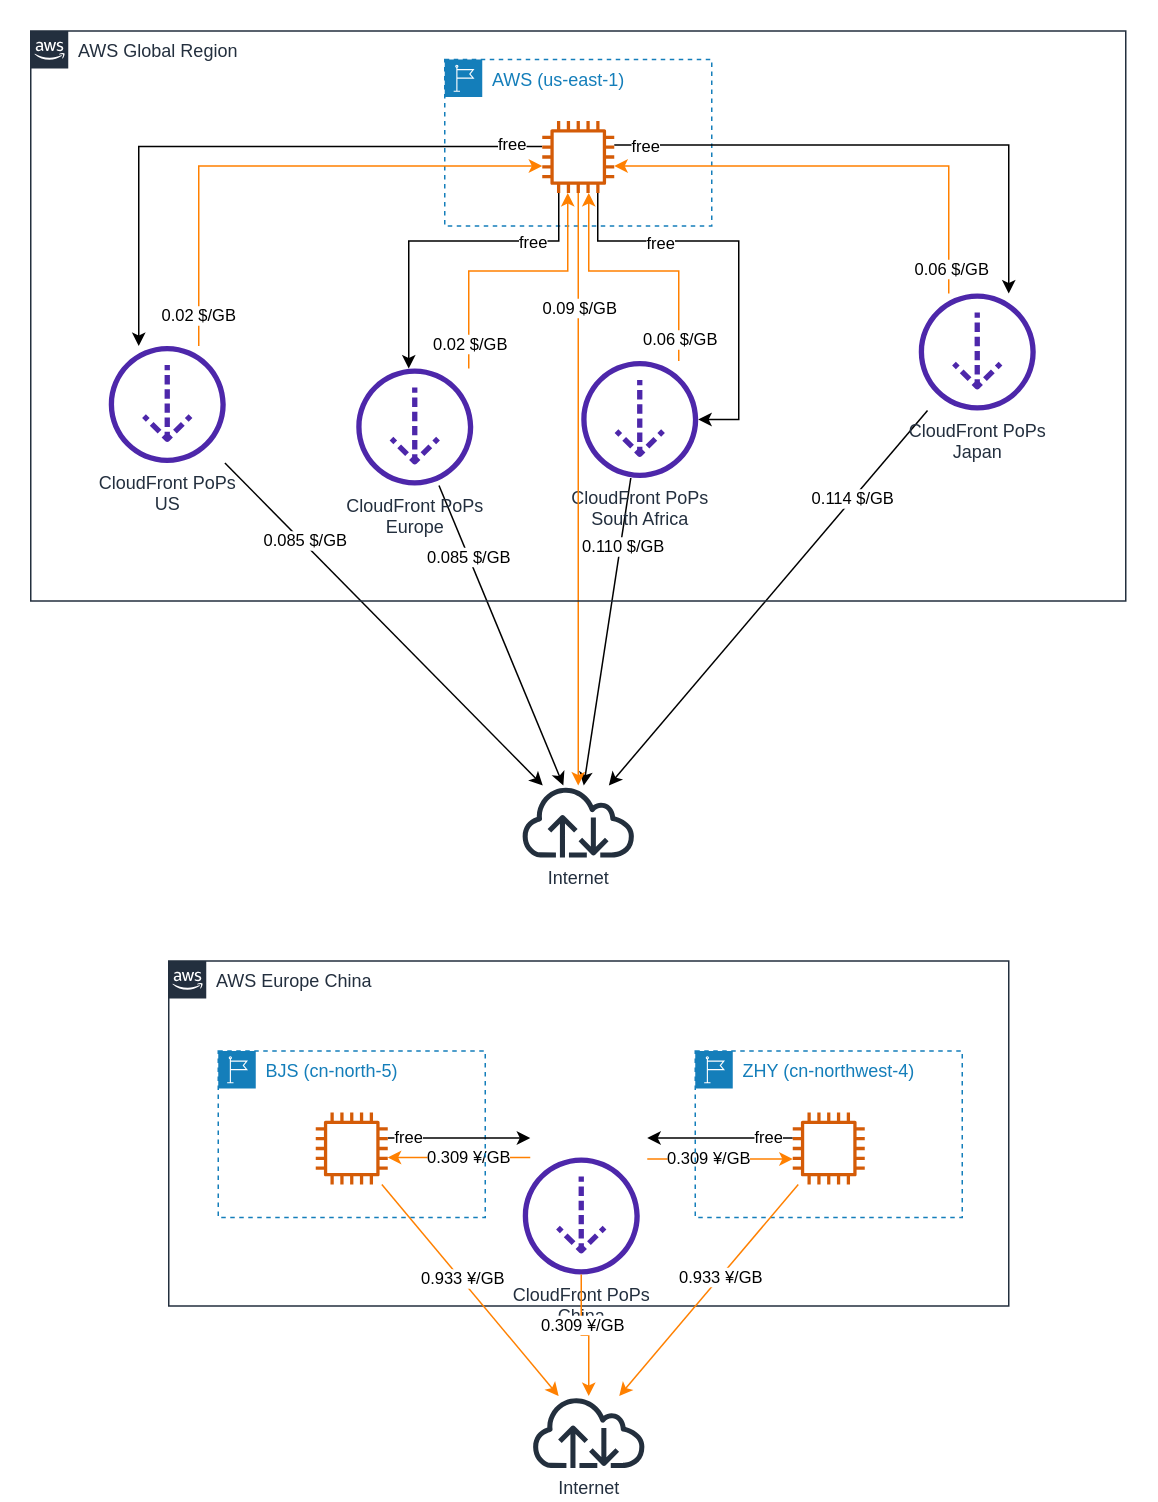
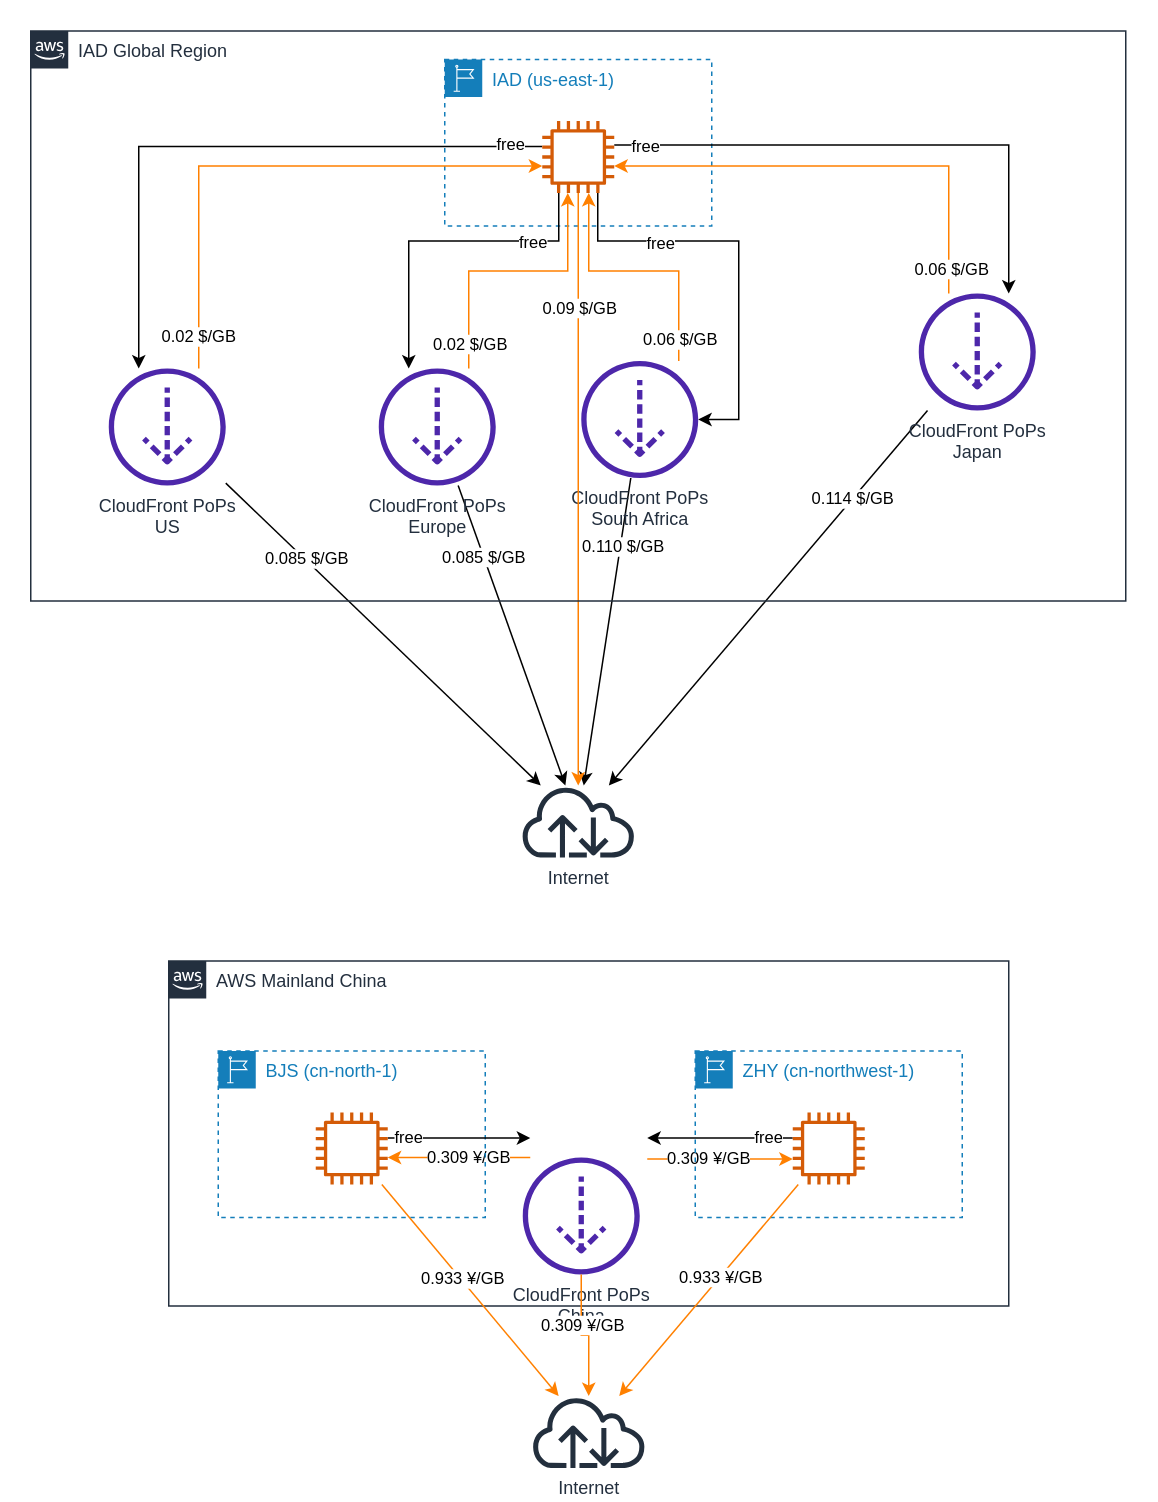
- <mxCell id="45" value="AWS Global Region" style="points=[[0,0],[0.25,0],[0.5,0],[0.75,0],[1,0],[1,0.25],[1,0.5],[1,0.75],[1,1],[0.75,1],[0.5,1],[0.25,1],[0,1],[0,0.75],[0,0.5],[0,0.25]];outlineConnect=0;gradientColor=none;html=1;whiteSpace=wrap;fontSize=12;fontStyle=0;container=1;pointerEvents=0;collapsible=0;recursiveResize=0;shape=mxgraph.aws4.group;grIcon=mxgraph.aws4.group_aws_cloud_alt;strokeColor=#232F3E;fillColor=none;verticalAlign=top;align=left;spacingLeft=30;fontColor=#232F3E;dashed=0;" parent="1" vertex="1"><mxGeometry x="20" y="20" width="730" height="380" as="geometry" /></mxCell>
+ <mxCell id="45" value="IAD Global Region" style="points=[[0,0],[0.25,0],[0.5,0],[0.75,0],[1,0],[1,0.25],[1,0.5],[1,0.75],[1,1],[0.75,1],[0.5,1],[0.25,1],[0,1],[0,0.75],[0,0.5],[0,0.25]];outlineConnect=0;gradientColor=none;html=1;whiteSpace=wrap;fontSize=12;fontStyle=0;container=1;pointerEvents=0;collapsible=0;recursiveResize=0;shape=mxgraph.aws4.group;grIcon=mxgraph.aws4.group_aws_cloud_alt;strokeColor=#232F3E;fillColor=none;verticalAlign=top;align=left;spacingLeft=30;fontColor=#232F3E;dashed=0;" parent="1" vertex="1"><mxGeometry x="20" y="20" width="730" height="380" as="geometry" /></mxCell>
- <mxCell id="12" value="AWS (us-east-1)" style="points=[[0,0],[0.25,0],[0.5,0],[0.75,0],[1,0],[1,0.25],[1,0.5],[1,0.75],[1,1],[0.75,1],[0.5,1],[0.25,1],[0,1],[0,0.75],[0,0.5],[0,0.25]];outlineConnect=0;gradientColor=none;html=1;whiteSpace=wrap;fontSize=12;fontStyle=0;container=1;pointerEvents=0;collapsible=0;recursiveResize=0;shape=mxgraph.aws4.group;grIcon=mxgraph.aws4.group_region;strokeColor=#147EBA;fillColor=none;verticalAlign=top;align=left;spacingLeft=30;fontColor=#147EBA;dashed=1;" parent="1" vertex="1"><mxGeometry x="296" y="39" width="178" height="111" as="geometry" /></mxCell>
+ <mxCell id="12" value="IAD (us-east-1)" style="points=[[0,0],[0.25,0],[0.5,0],[0.75,0],[1,0],[1,0.25],[1,0.5],[1,0.75],[1,1],[0.75,1],[0.5,1],[0.25,1],[0,1],[0,0.75],[0,0.5],[0,0.25]];outlineConnect=0;gradientColor=none;html=1;whiteSpace=wrap;fontSize=12;fontStyle=0;container=1;pointerEvents=0;collapsible=0;recursiveResize=0;shape=mxgraph.aws4.group;grIcon=mxgraph.aws4.group_region;strokeColor=#147EBA;fillColor=none;verticalAlign=top;align=left;spacingLeft=30;fontColor=#147EBA;dashed=1;" parent="1" vertex="1"><mxGeometry x="296" y="39" width="178" height="111" as="geometry" /></mxCell>
- <mxCell id="17" value="CloudFront PoPs&lt;br&gt;US" style="sketch=0;outlineConnect=0;fontColor=#232F3E;gradientColor=none;fillColor=#4D27AA;strokeColor=none;dashed=0;verticalLabelPosition=bottom;verticalAlign=top;align=center;html=1;fontSize=12;fontStyle=0;aspect=fixed;pointerEvents=1;shape=mxgraph.aws4.download_distribution;" parent="1" vertex="1"><mxGeometry x="72" y="230" width="78" height="78" as="geometry" /></mxCell>
+ <mxCell id="17" value="CloudFront PoPs&lt;br&gt;US" style="sketch=0;outlineConnect=0;fontColor=#232F3E;gradientColor=none;fillColor=#4D27AA;strokeColor=none;dashed=0;verticalLabelPosition=bottom;verticalAlign=top;align=center;html=1;fontSize=12;fontStyle=0;aspect=fixed;pointerEvents=1;shape=mxgraph.aws4.download_distribution;" parent="1" vertex="1"><mxGeometry x="72" y="245" width="78" height="78" as="geometry" /></mxCell>
- <mxCell id="22" value="CloudFront PoPs&lt;br&gt;Europe" style="sketch=0;outlineConnect=0;fontColor=#232F3E;gradientColor=none;fillColor=#4D27AA;strokeColor=none;dashed=0;verticalLabelPosition=bottom;verticalAlign=top;align=center;html=1;fontSize=12;fontStyle=0;aspect=fixed;pointerEvents=1;shape=mxgraph.aws4.download_distribution;" parent="1" vertex="1"><mxGeometry x="237" y="245" width="78" height="78" as="geometry" /></mxCell>
+ <mxCell id="22" value="CloudFront PoPs&lt;br&gt;Europe" style="sketch=0;outlineConnect=0;fontColor=#232F3E;gradientColor=none;fillColor=#4D27AA;strokeColor=none;dashed=0;verticalLabelPosition=bottom;verticalAlign=top;align=center;html=1;fontSize=12;fontStyle=0;aspect=fixed;pointerEvents=1;shape=mxgraph.aws4.download_distribution;" parent="1" vertex="1"><mxGeometry x="252" y="245" width="78" height="78" as="geometry" /></mxCell>
- <mxCell id="2" value="AWS Europe China" style="points=[[0,0],[0.25,0],[0.5,0],[0.75,0],[1,0],[1,0.25],[1,0.5],[1,0.75],[1,1],[0.75,1],[0.5,1],[0.25,1],[0,1],[0,0.75],[0,0.5],[0,0.25]];outlineConnect=0;gradientColor=none;html=1;whiteSpace=wrap;fontSize=12;fontStyle=0;container=1;pointerEvents=0;collapsible=0;recursiveResize=0;shape=mxgraph.aws4.group;grIcon=mxgraph.aws4.group_aws_cloud_alt;strokeColor=#232F3E;fillColor=none;verticalAlign=top;align=left;spacingLeft=30;fontColor=#232F3E;dashed=0;" parent="1" vertex="1"><mxGeometry x="112" y="640" width="560" height="230" as="geometry" /></mxCell>
+ <mxCell id="2" value="AWS Mainland China" style="points=[[0,0],[0.25,0],[0.5,0],[0.75,0],[1,0],[1,0.25],[1,0.5],[1,0.75],[1,1],[0.75,1],[0.5,1],[0.25,1],[0,1],[0,0.75],[0,0.5],[0,0.25]];outlineConnect=0;gradientColor=none;html=1;whiteSpace=wrap;fontSize=12;fontStyle=0;container=1;pointerEvents=0;collapsible=0;recursiveResize=0;shape=mxgraph.aws4.group;grIcon=mxgraph.aws4.group_aws_cloud_alt;strokeColor=#232F3E;fillColor=none;verticalAlign=top;align=left;spacingLeft=30;fontColor=#232F3E;dashed=0;" parent="1" vertex="1"><mxGeometry x="112" y="640" width="560" height="230" as="geometry" /></mxCell>
- <mxCell id="6" value="BJS (cn-north-5)" style="points=[[0,0],[0.25,0],[0.5,0],[0.75,0],[1,0],[1,0.25],[1,0.5],[1,0.75],[1,1],[0.75,1],[0.5,1],[0.25,1],[0,1],[0,0.75],[0,0.5],[0,0.25]];outlineConnect=0;gradientColor=none;html=1;whiteSpace=wrap;fontSize=12;fontStyle=0;container=1;pointerEvents=0;collapsible=0;recursiveResize=0;shape=mxgraph.aws4.group;grIcon=mxgraph.aws4.group_region;strokeColor=#147EBA;fillColor=none;verticalAlign=top;align=left;spacingLeft=30;fontColor=#147EBA;dashed=1;" parent="2" vertex="1"><mxGeometry x="33" y="60" width="178" height="111" as="geometry" /></mxCell>
+ <mxCell id="6" value="BJS (cn-north-1)" style="points=[[0,0],[0.25,0],[0.5,0],[0.75,0],[1,0],[1,0.25],[1,0.5],[1,0.75],[1,1],[0.75,1],[0.5,1],[0.25,1],[0,1],[0,0.75],[0,0.5],[0,0.25]];outlineConnect=0;gradientColor=none;html=1;whiteSpace=wrap;fontSize=12;fontStyle=0;container=1;pointerEvents=0;collapsible=0;recursiveResize=0;shape=mxgraph.aws4.group;grIcon=mxgraph.aws4.group_region;strokeColor=#147EBA;fillColor=none;verticalAlign=top;align=left;spacingLeft=30;fontColor=#147EBA;dashed=1;" parent="2" vertex="1"><mxGeometry x="33" y="60" width="178" height="111" as="geometry" /></mxCell>
- <mxCell id="9" value="ZHY (cn-northwest-4)" style="points=[[0,0],[0.25,0],[0.5,0],[0.75,0],[1,0],[1,0.25],[1,0.5],[1,0.75],[1,1],[0.75,1],[0.5,1],[0.25,1],[0,1],[0,0.75],[0,0.5],[0,0.25]];outlineConnect=0;gradientColor=none;html=1;whiteSpace=wrap;fontSize=12;fontStyle=0;container=1;pointerEvents=0;collapsible=0;recursiveResize=0;shape=mxgraph.aws4.group;grIcon=mxgraph.aws4.group_region;strokeColor=#147EBA;fillColor=none;verticalAlign=top;align=left;spacingLeft=30;fontColor=#147EBA;dashed=1;" parent="2" vertex="1"><mxGeometry x="351" y="60" width="178" height="111" as="geometry" /></mxCell>
+ <mxCell id="9" value="ZHY (cn-northwest-1)" style="points=[[0,0],[0.25,0],[0.5,0],[0.75,0],[1,0],[1,0.25],[1,0.5],[1,0.75],[1,1],[0.75,1],[0.5,1],[0.25,1],[0,1],[0,0.75],[0,0.5],[0,0.25]];outlineConnect=0;gradientColor=none;html=1;whiteSpace=wrap;fontSize=12;fontStyle=0;container=1;pointerEvents=0;collapsible=0;recursiveResize=0;shape=mxgraph.aws4.group;grIcon=mxgraph.aws4.group_region;strokeColor=#147EBA;fillColor=none;verticalAlign=top;align=left;spacingLeft=30;fontColor=#147EBA;dashed=1;" parent="2" vertex="1"><mxGeometry x="351" y="60" width="178" height="111" as="geometry" /></mxCell>
